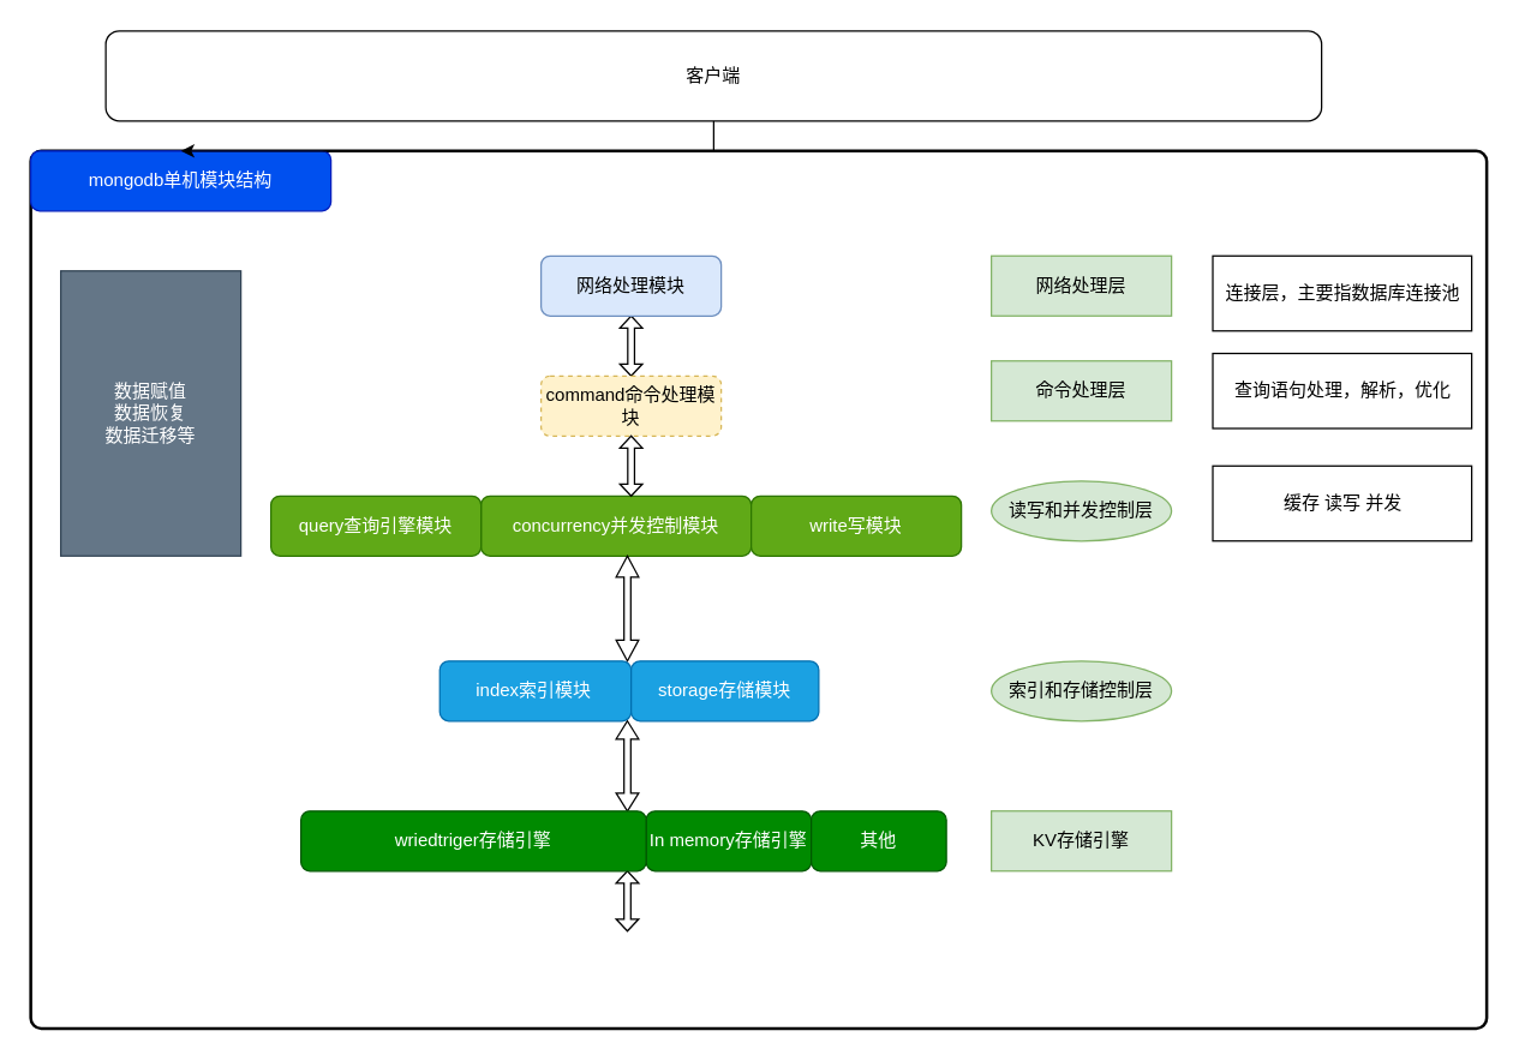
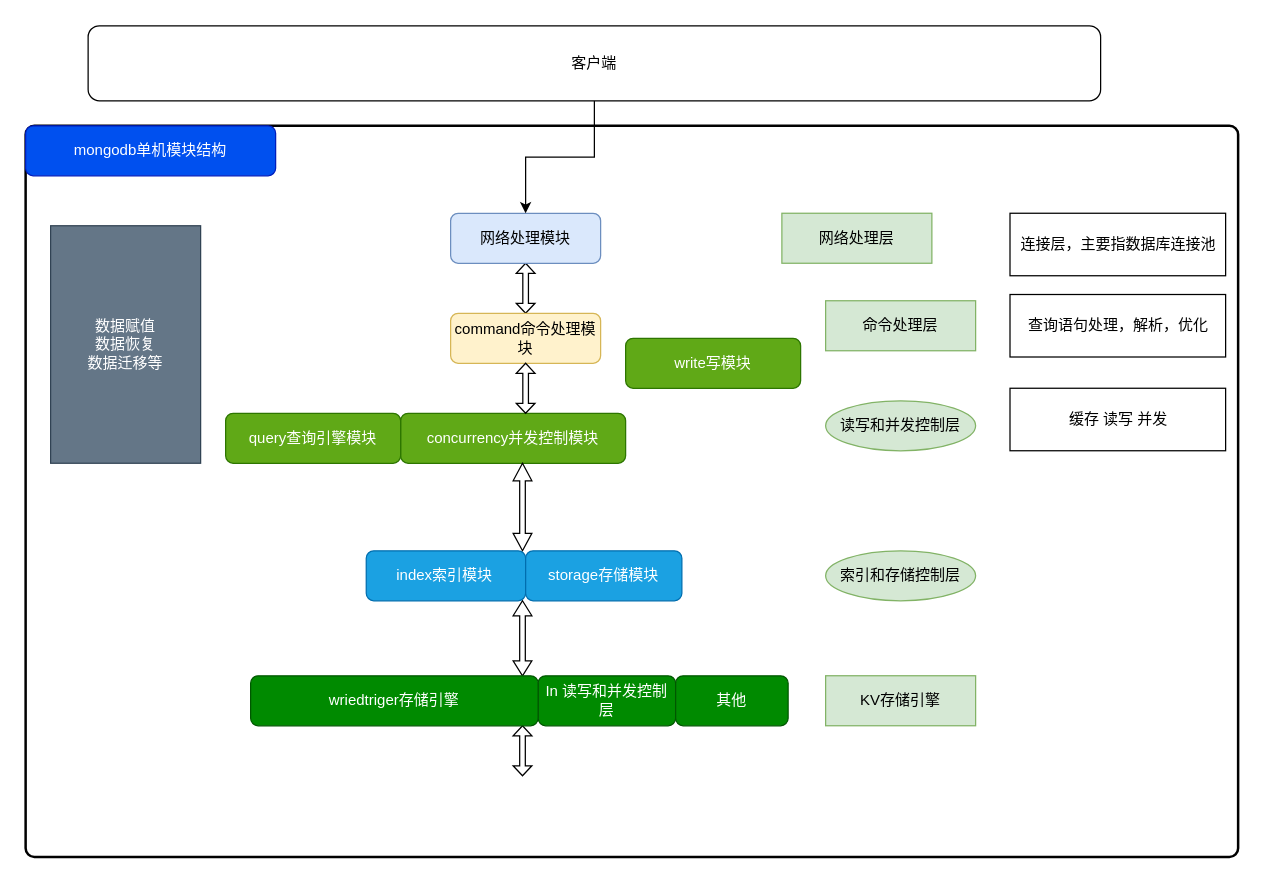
- <mxCell id="21" value="" style="edgeStyle=orthogonalEdgeStyle;rounded=0;orthogonalLoop=1;jettySize=auto;html=1;" edge="1" parent="1" source="22" target="20"><mxGeometry relative="1" as="geometry" /></mxCell>
+ <mxCell id="21" value="" style="edgeStyle=orthogonalEdgeStyle;rounded=0;orthogonalLoop=1;jettySize=auto;html=1;" edge="1" parent="1" source="22" target="9"><mxGeometry relative="1" as="geometry" /></mxCell>
- <mxCell id="3" value="网络处理层" style="rounded=0;whiteSpace=wrap;html=1;fillColor=#d5e8d4;strokeColor=#82b366;" vertex="1" parent="1"><mxGeometry x="660" y="170" width="120" height="40" as="geometry" /></mxCell>
+ <mxCell id="3" value="网络处理层" style="rounded=0;whiteSpace=wrap;html=1;fillColor=#d5e8d4;strokeColor=#82b366;" vertex="1" parent="1"><mxGeometry x="625" y="170" width="120" height="40" as="geometry" /></mxCell>
- <mxCell id="10" value="command命令处理模块" style="rounded=1;whiteSpace=wrap;html=1;fillColor=#fff2cc;strokeColor=#d6b656;dashed=1;" vertex="1" parent="1"><mxGeometry x="360" y="250" width="120" height="40" as="geometry" /></mxCell>
+ <mxCell id="10" value="command命令处理模块" style="rounded=1;whiteSpace=wrap;html=1;fillColor=#fff2cc;strokeColor=#d6b656;" vertex="1" parent="1"><mxGeometry x="360" y="250" width="120" height="40" as="geometry" /></mxCell>
- <mxCell id="17" value="write写模块" style="rounded=1;whiteSpace=wrap;html=1;fillColor=#60a917;fontColor=#ffffff;strokeColor=#2D7600;" vertex="1" parent="1"><mxGeometry x="500" y="330" width="140" height="40" as="geometry" /></mxCell>
+ <mxCell id="17" value="write写模块" style="rounded=1;whiteSpace=wrap;html=1;fillColor=#60a917;fontColor=#ffffff;strokeColor=#2D7600;" vertex="1" parent="1"><mxGeometry x="500" y="270" width="140" height="40" as="geometry" /></mxCell>
- <mxCell id="16" value="In memory存储引擎" style="rounded=1;whiteSpace=wrap;html=1;fillColor=#008a00;fontColor=#ffffff;strokeColor=#005700;" vertex="1" parent="1"><mxGeometry x="430" y="540" width="110" height="40" as="geometry" /></mxCell>
+ <mxCell id="16" value="In 读写和并发控制层" style="rounded=1;whiteSpace=wrap;html=1;fillColor=#008a00;fontColor=#ffffff;strokeColor=#005700;" vertex="1" parent="1"><mxGeometry x="430" y="540" width="110" height="40" as="geometry" /></mxCell>
